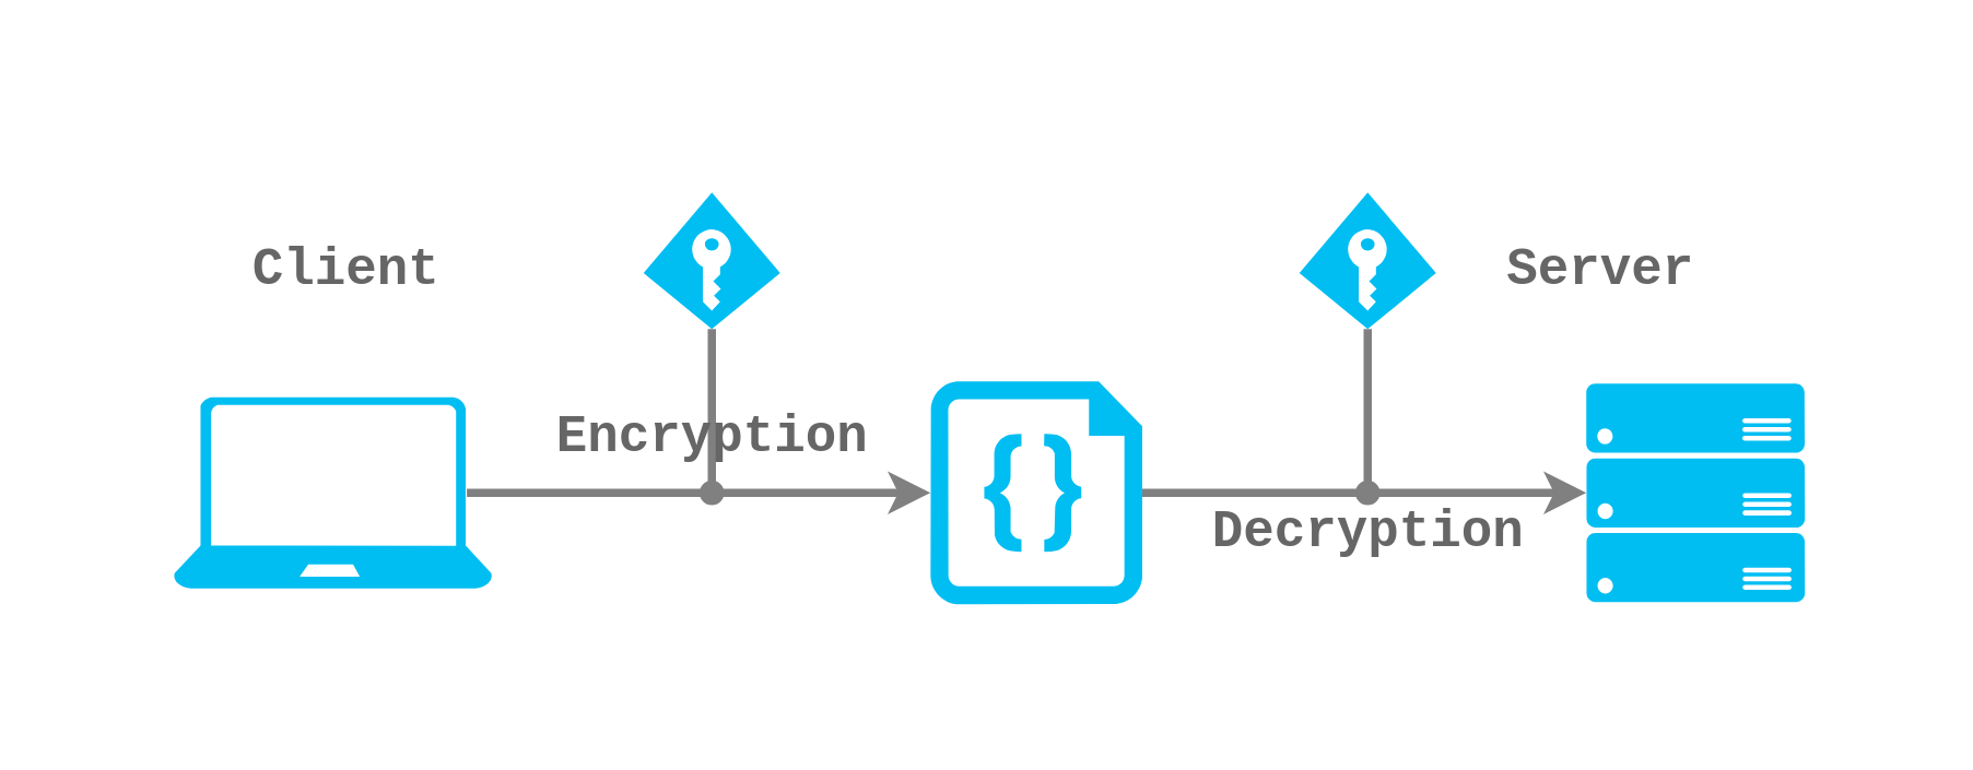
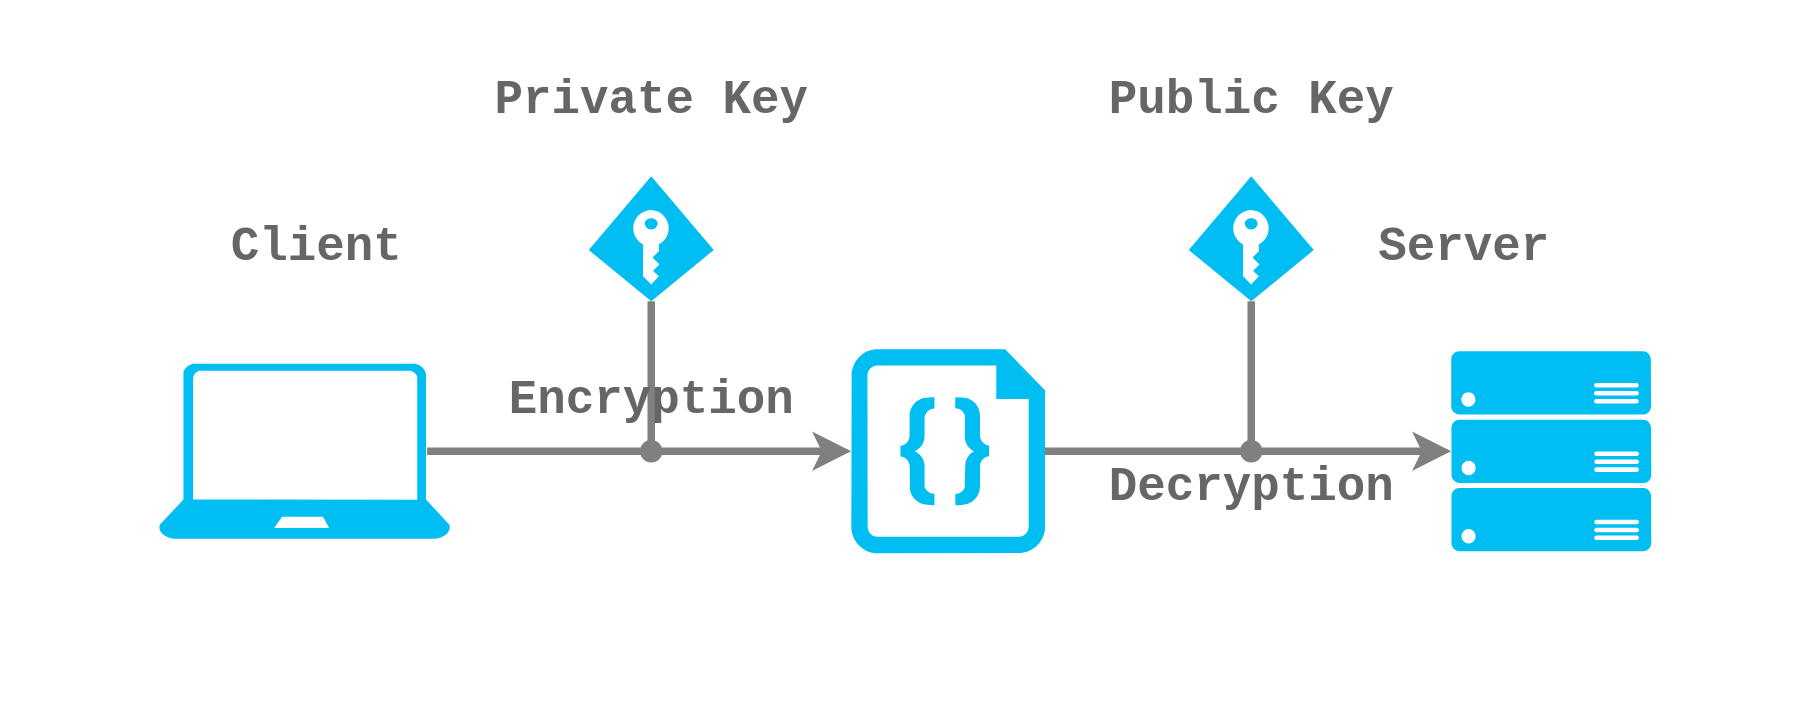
+ <mxCell id="14" value="&lt;font size=&quot;1&quot; color=&quot;#666666&quot; face=&quot;Courier New&quot;&gt;&lt;b style=&quot;font-size: 19px;&quot;&gt;Private Key&lt;/b&gt;&lt;/font&gt;" style="text;html=1;align=center;verticalAlign=middle;resizable=0;points=[];autosize=1;strokeColor=none;fillColor=none;" vertex="1" parent="1"><mxGeometry x="185" y="20" width="150" height="40" as="geometry" /></mxCell>
+ <mxCell id="15" value="&lt;font size=&quot;1&quot; color=&quot;#666666&quot; face=&quot;Courier New&quot;&gt;&lt;b style=&quot;font-size: 19px;&quot;&gt;Public Key&lt;/b&gt;&lt;/font&gt;" style="text;html=1;align=center;verticalAlign=middle;resizable=0;points=[];autosize=1;strokeColor=none;fillColor=none;" vertex="1" parent="1"><mxGeometry x="430" y="20" width="140" height="40" as="geometry" /></mxCell>
